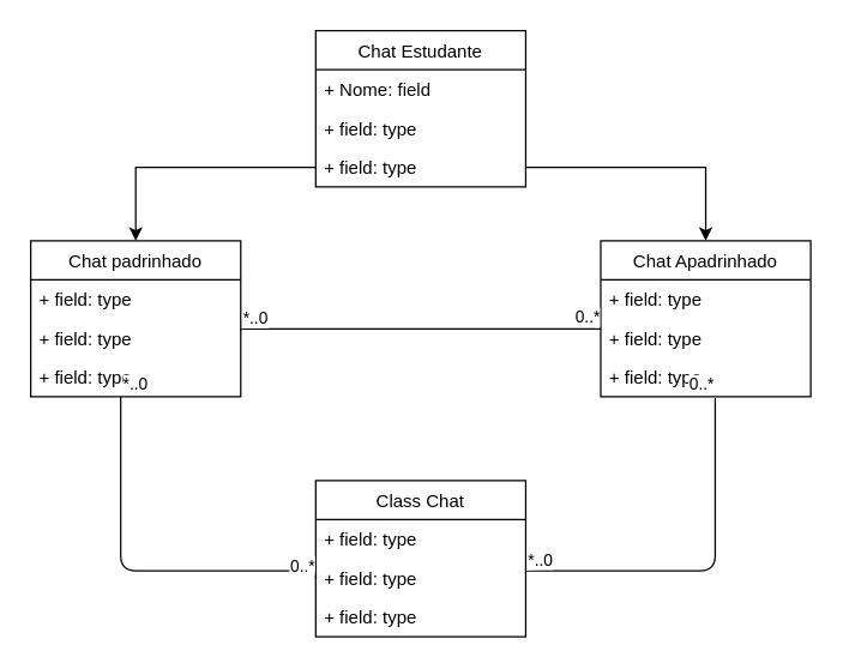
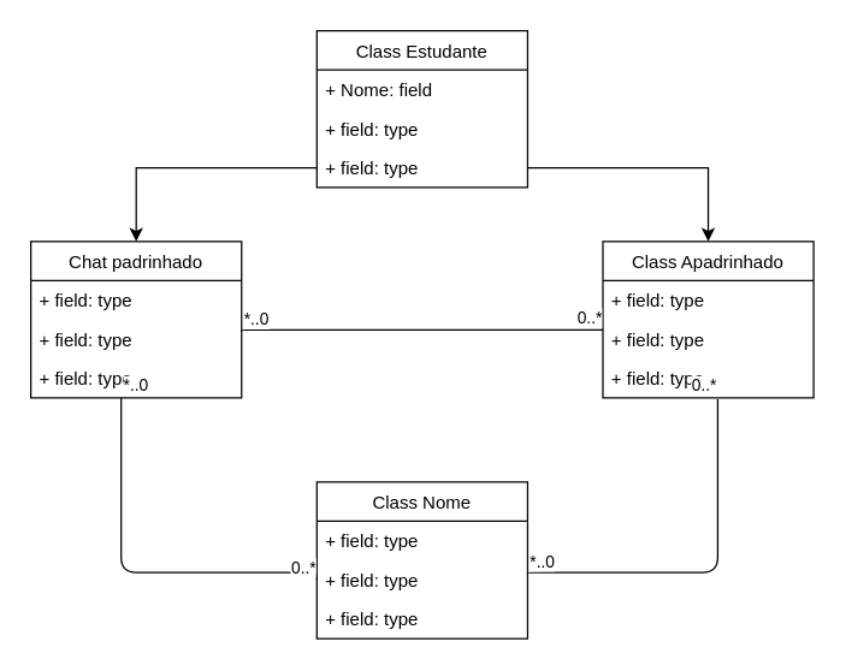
- <mxCell id="2" value="Chat Estudante" style="swimlane;fontStyle=0;childLayout=stackLayout;horizontal=1;startSize=26;fillColor=none;horizontalStack=0;resizeParent=1;resizeParentMax=0;resizeLast=0;collapsible=1;marginBottom=0;" vertex="1" parent="1"><mxGeometry x="210" y="20" width="140" height="104" as="geometry" /></mxCell>
+ <mxCell id="2" value="Class Estudante" style="swimlane;fontStyle=0;childLayout=stackLayout;horizontal=1;startSize=26;fillColor=none;horizontalStack=0;resizeParent=1;resizeParentMax=0;resizeLast=0;collapsible=1;marginBottom=0;" vertex="1" parent="1"><mxGeometry x="210" y="20" width="140" height="104" as="geometry" /></mxCell>
- <mxCell id="6" value="Chat Apadrinhado" style="swimlane;fontStyle=0;childLayout=stackLayout;horizontal=1;startSize=26;fillColor=none;horizontalStack=0;resizeParent=1;resizeParentMax=0;resizeLast=0;collapsible=1;marginBottom=0;" vertex="1" parent="1"><mxGeometry x="400" y="160" width="140" height="104" as="geometry" /></mxCell>
+ <mxCell id="6" value="Class Apadrinhado" style="swimlane;fontStyle=0;childLayout=stackLayout;horizontal=1;startSize=26;fillColor=none;horizontalStack=0;resizeParent=1;resizeParentMax=0;resizeLast=0;collapsible=1;marginBottom=0;" vertex="1" parent="1"><mxGeometry x="400" y="160" width="140" height="104" as="geometry" /></mxCell>
- <mxCell id="19" value="Class Chat" style="swimlane;fontStyle=0;childLayout=stackLayout;horizontal=1;startSize=26;fillColor=none;horizontalStack=0;resizeParent=1;resizeParentMax=0;resizeLast=0;collapsible=1;marginBottom=0;" vertex="1" parent="1"><mxGeometry x="210" y="320" width="140" height="104" as="geometry" /></mxCell>
+ <mxCell id="19" value="Class Nome" style="swimlane;fontStyle=0;childLayout=stackLayout;horizontal=1;startSize=26;fillColor=none;horizontalStack=0;resizeParent=1;resizeParentMax=0;resizeLast=0;collapsible=1;marginBottom=0;" vertex="1" parent="1"><mxGeometry x="210" y="320" width="140" height="104" as="geometry" /></mxCell>
